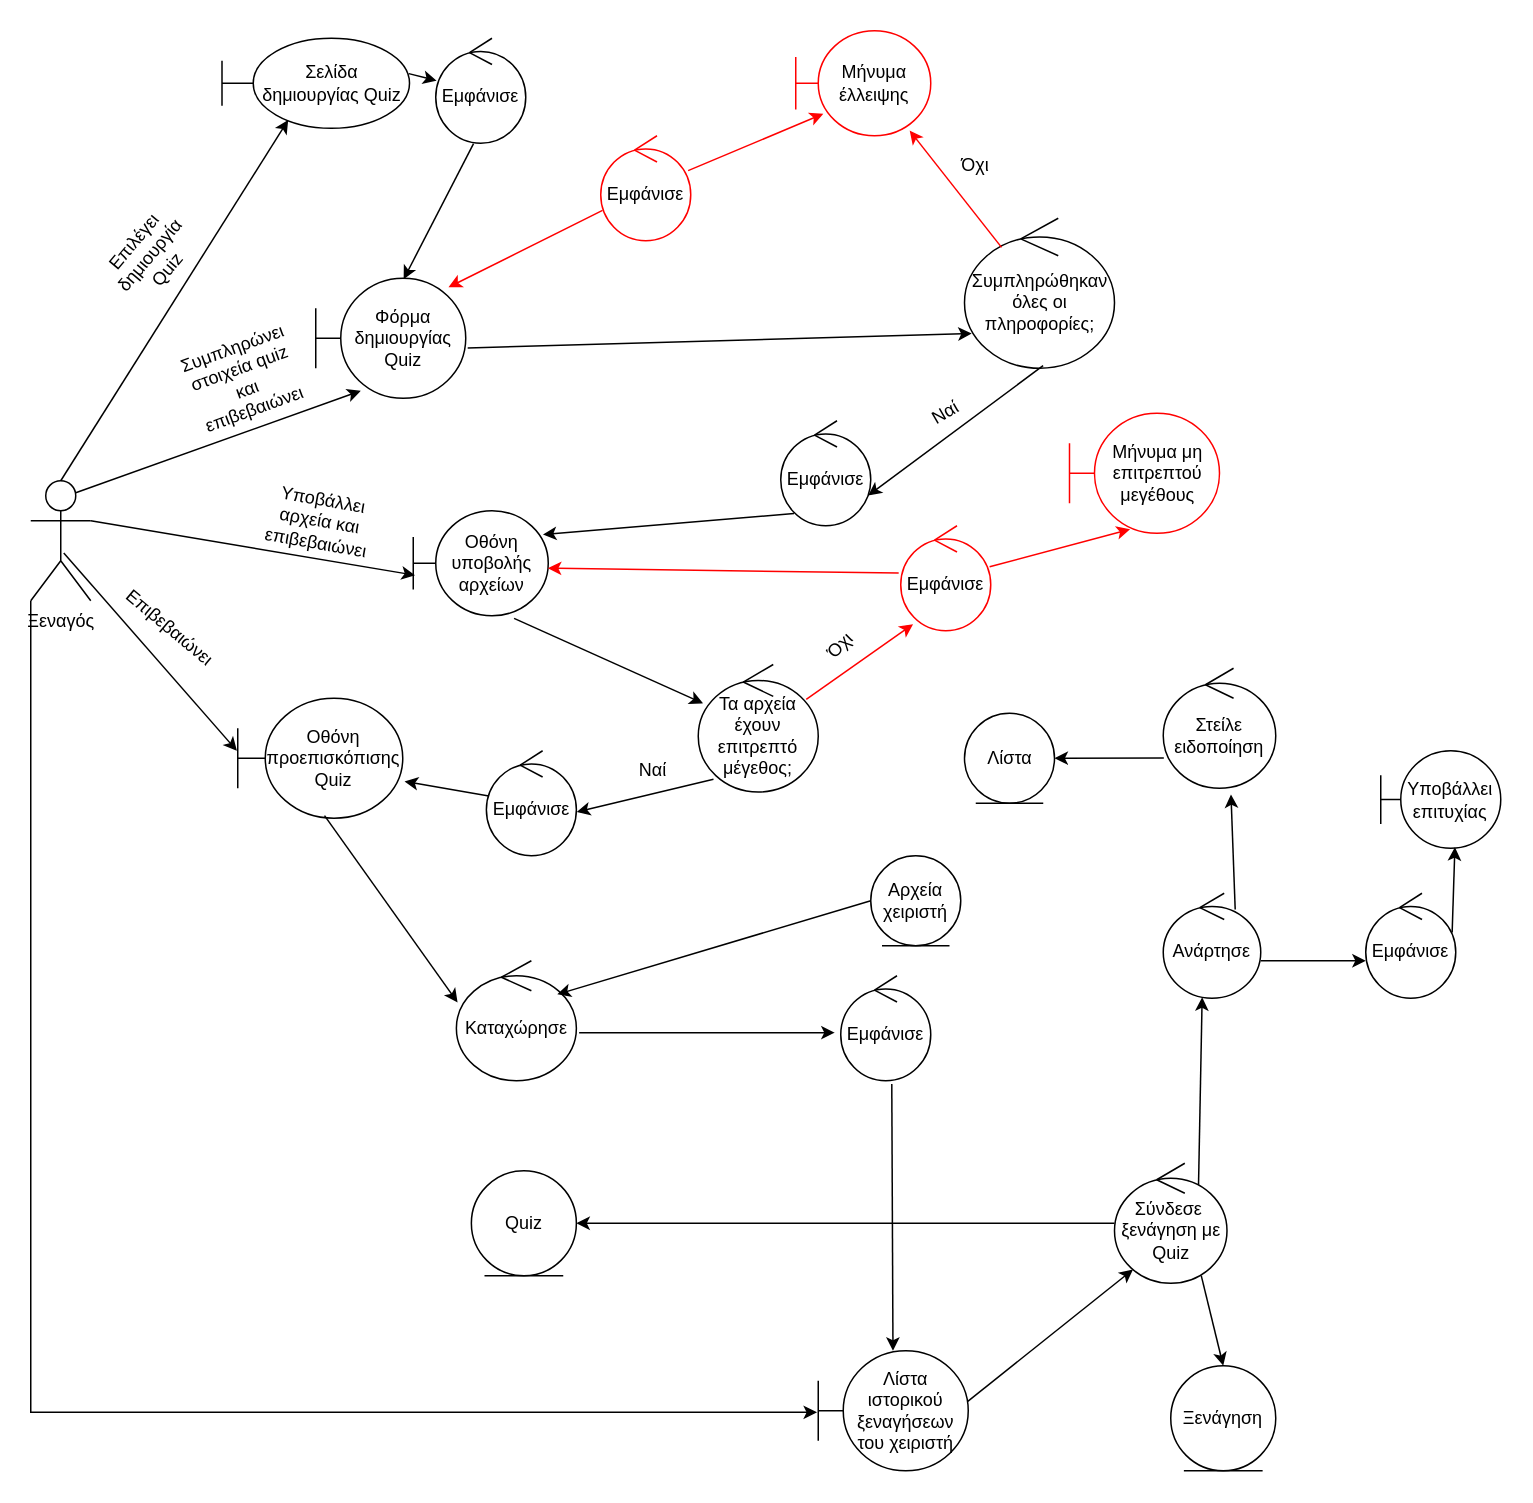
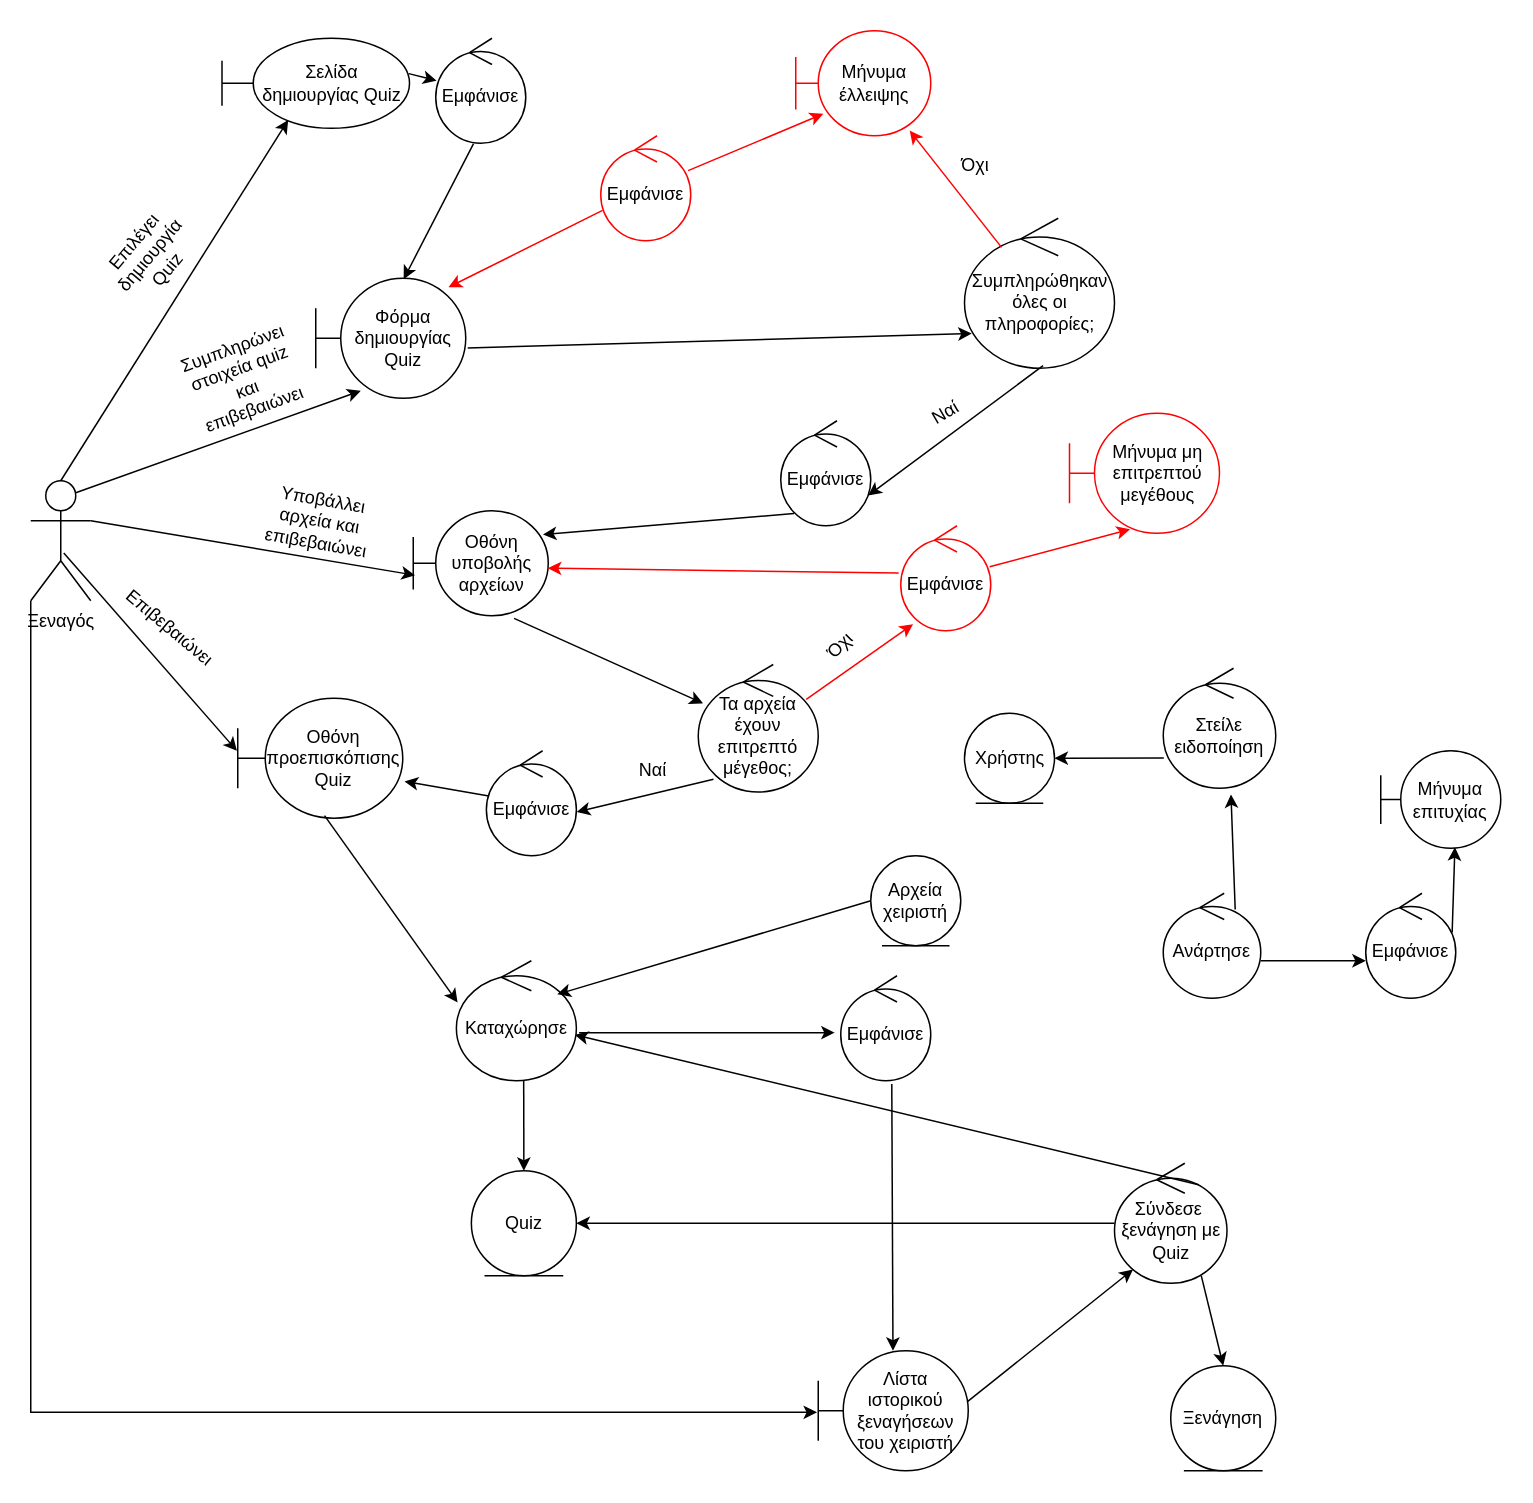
- <mxCell id="33" value="Λίστα" style="ellipse;shape=umlEntity;whiteSpace=wrap;html=1;" parent="1" vertex="1"><mxGeometry x="642.5" y="475" width="60" height="60" as="geometry" /></mxCell>
+ <mxCell id="33" value="Χρήστης" style="ellipse;shape=umlEntity;whiteSpace=wrap;html=1;" parent="1" vertex="1"><mxGeometry x="642.5" y="475" width="60" height="60" as="geometry" /></mxCell>
- <mxCell id="62" value="Υποβάλλει επιτυχίας" style="shape=umlBoundary;whiteSpace=wrap;html=1;" parent="1" vertex="1"><mxGeometry x="920" y="500" width="80" height="65" as="geometry" /></mxCell>
+ <mxCell id="62" value="Μήνυμα επιτυχίας" style="shape=umlBoundary;whiteSpace=wrap;html=1;" parent="1" vertex="1"><mxGeometry x="920" y="500" width="80" height="65" as="geometry" /></mxCell>
- <mxCell id="37" value="" style="endArrow=classic;html=1;rounded=0;exitX=0.747;exitY=0.179;exitDx=0;exitDy=0;exitPerimeter=0;entryX=0.399;entryY=0.99;entryDx=0;entryDy=0;entryPerimeter=0;" parent="1" source="28" target="30" edge="1"><mxGeometry width="50" height="50" relative="1" as="geometry"><mxPoint x="380" y="710" as="sourcePoint" /><mxPoint x="785" y="720" as="targetPoint" /></mxGeometry></mxCell>
+ <mxCell id="37" value="" style="endArrow=classic;html=1;rounded=0;exitX=0.747;exitY=0.179;exitDx=0;exitDy=0;exitPerimeter=0;" parent="1" source="28" target="66" edge="1"><mxGeometry width="50" height="50" relative="1" as="geometry"><mxPoint x="380" y="710" as="sourcePoint" /><mxPoint x="785" y="720" as="targetPoint" /></mxGeometry></mxCell>
+ <mxCell id="22" value="" style="endArrow=classic;html=1;rounded=0;exitX=0.561;exitY=1;exitDx=0;exitDy=0;exitPerimeter=0;entryX=0.5;entryY=0;entryDx=0;entryDy=0;" parent="1" source="66" target="21" edge="1"><mxGeometry width="50" height="50" relative="1" as="geometry"><mxPoint x="346.968" y="719.84" as="sourcePoint" /><mxPoint x="430" y="610" as="targetPoint" /></mxGeometry></mxCell>
